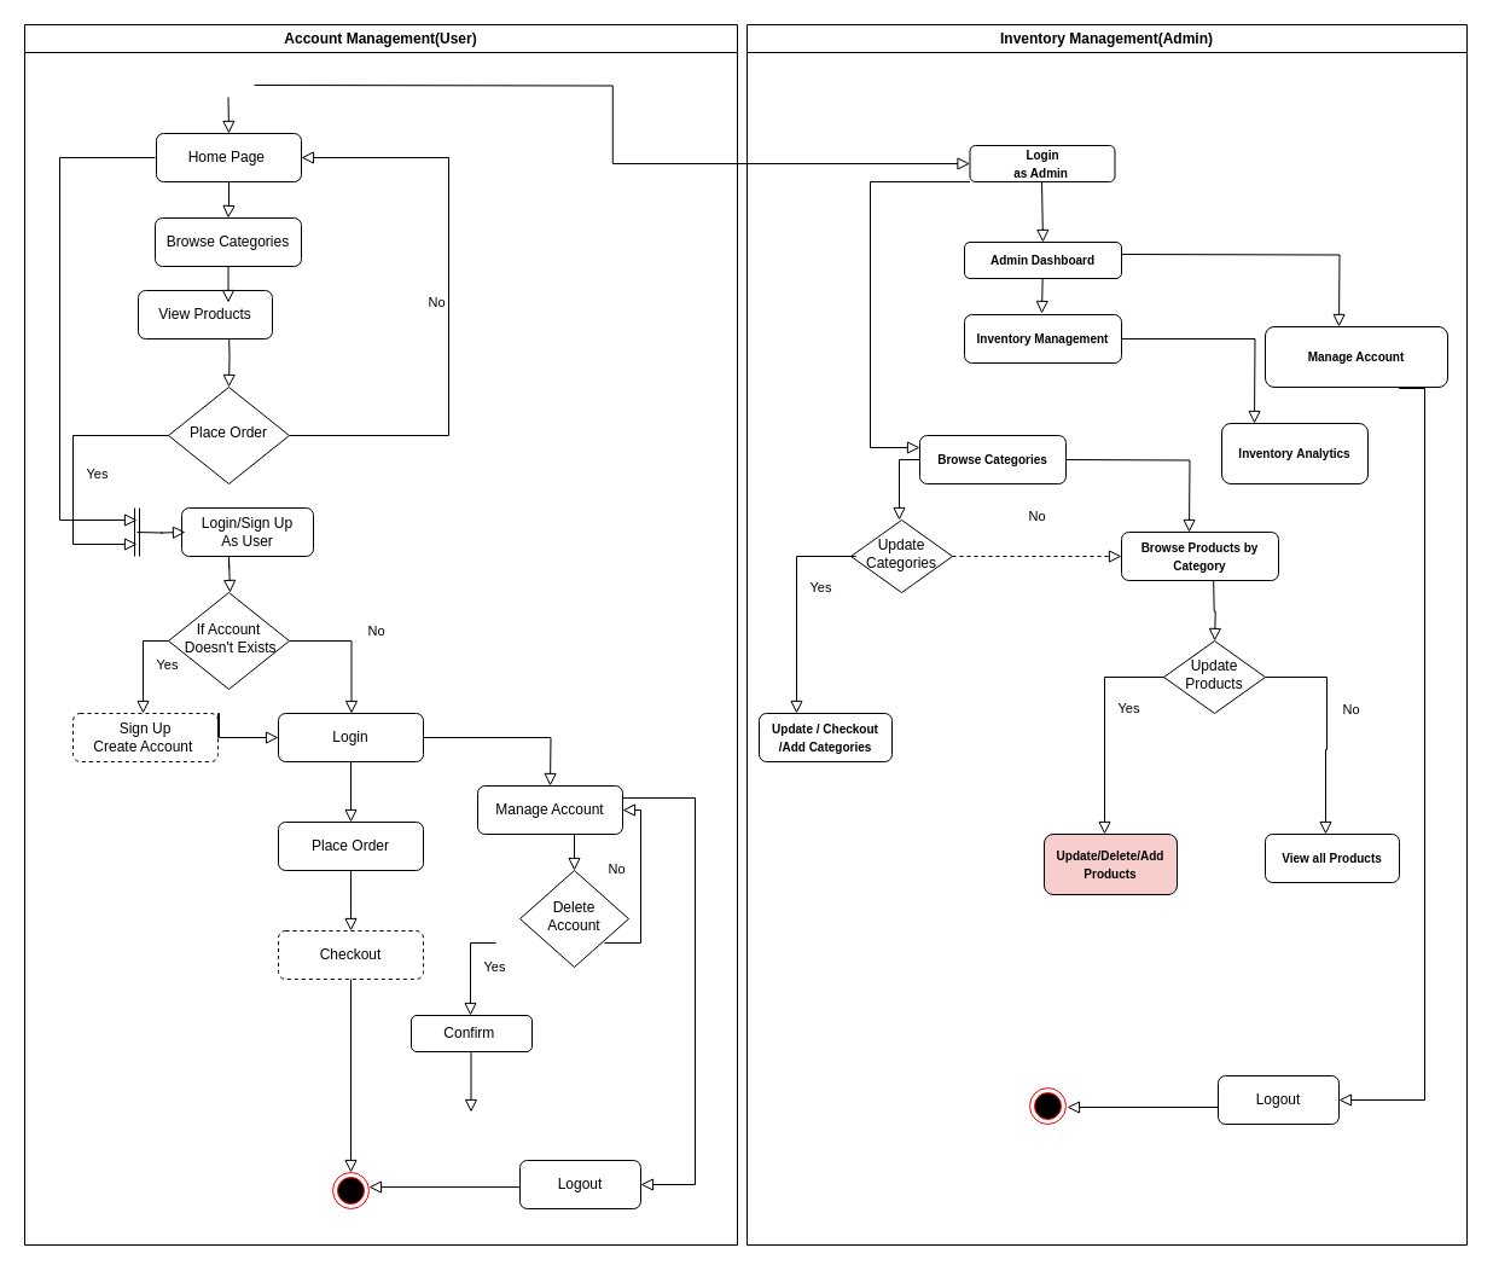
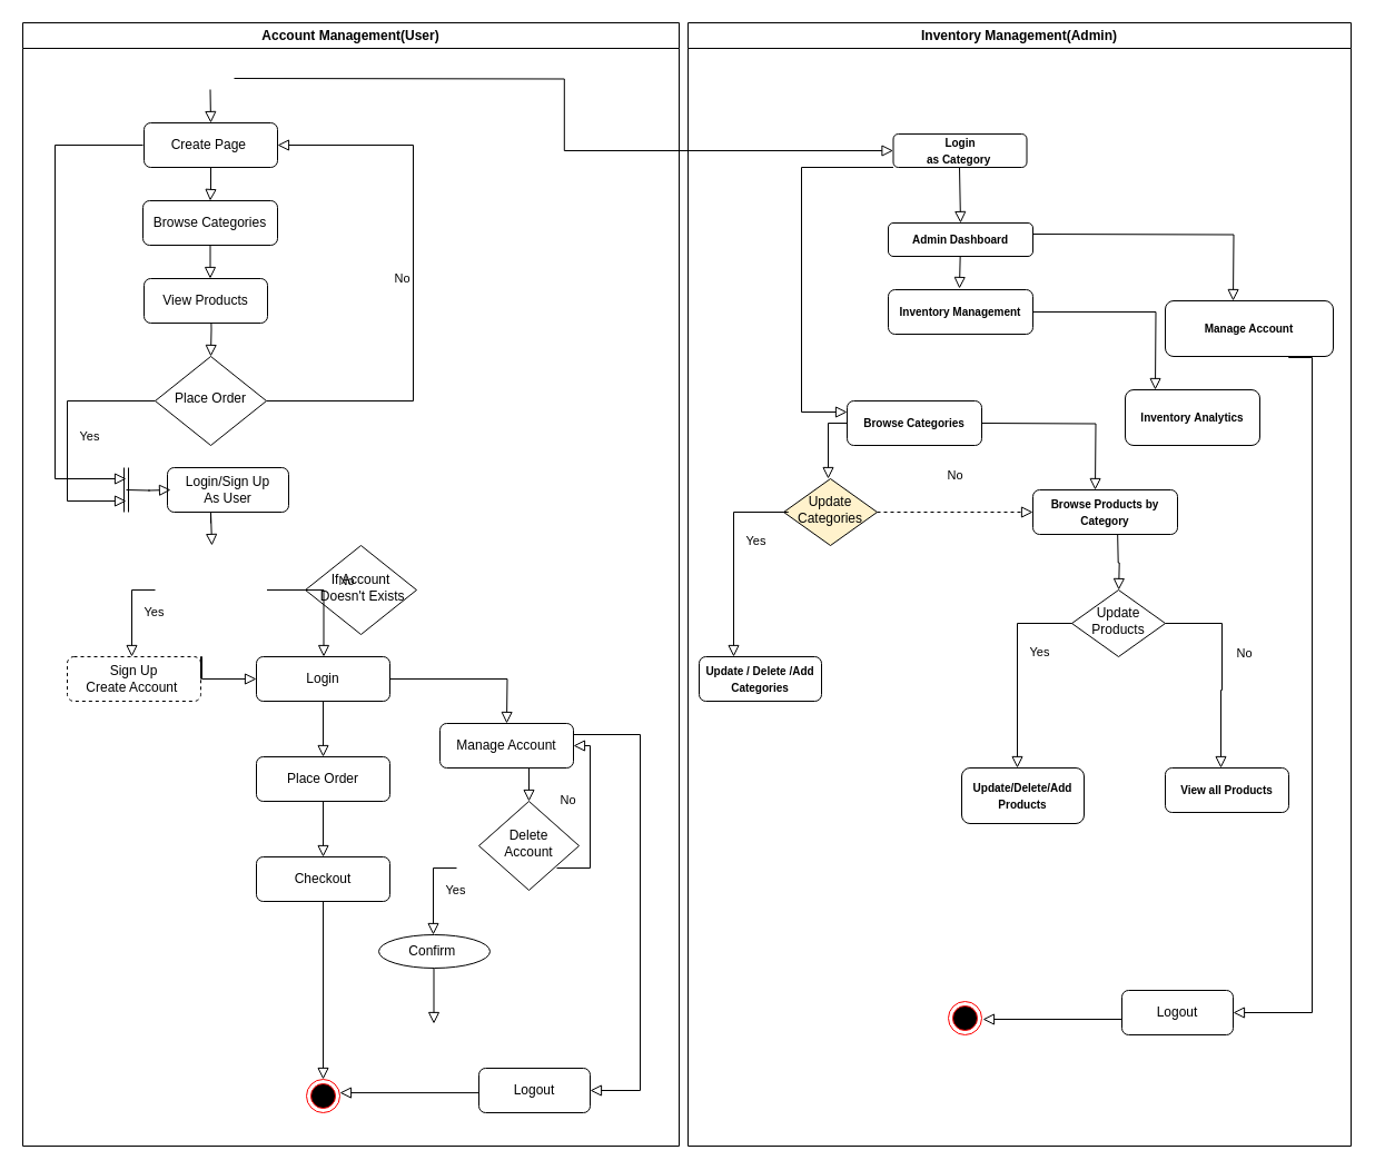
- <mxCell id="5" value="Home Page&amp;nbsp;" style="rounded=1;whiteSpace=wrap;html=1;fontSize=12;glass=0;strokeWidth=1;shadow=0;" parent="2" vertex="1"><mxGeometry x="109" y="90" width="120" height="40" as="geometry" /></mxCell>
+ <mxCell id="5" value="Create Page&amp;nbsp;" style="rounded=1;whiteSpace=wrap;html=1;fontSize=12;glass=0;strokeWidth=1;shadow=0;" parent="2" vertex="1"><mxGeometry x="109" y="90" width="120" height="40" as="geometry" /></mxCell>
- <mxCell id="44" value="&lt;font style=&quot;font-size: 10px;&quot;&gt;&lt;b&gt;Login&lt;/b&gt;&lt;/font&gt;&lt;div&gt;&lt;font style=&quot;font-size: 10px;&quot;&gt;&lt;b&gt;as Admin&amp;nbsp;&lt;/b&gt;&lt;/font&gt;&lt;/div&gt;" style="rounded=1;whiteSpace=wrap;html=1;fontSize=12;glass=0;strokeWidth=1;shadow=0;" parent="43" vertex="1"><mxGeometry x="184.5" y="100" width="120" height="30" as="geometry" /></mxCell>
+ <mxCell id="44" value="&lt;font style=&quot;font-size: 10px;&quot;&gt;&lt;b&gt;Login&lt;/b&gt;&lt;/font&gt;&lt;div&gt;&lt;font style=&quot;font-size: 10px;&quot;&gt;&lt;b&gt;as Category&amp;nbsp;&lt;/b&gt;&lt;/font&gt;&lt;/div&gt;" style="rounded=1;whiteSpace=wrap;html=1;fontSize=12;glass=0;strokeWidth=1;shadow=0;" parent="43" vertex="1"><mxGeometry x="184.5" y="100" width="120" height="30" as="geometry" /></mxCell>
- <mxCell id="22" value="View Products" style="rounded=1;whiteSpace=wrap;html=1;fontSize=12;glass=0;strokeWidth=1;shadow=0;" parent="2" vertex="1"><mxGeometry x="94" y="220" width="111" height="40" as="geometry" /></mxCell>
+ <mxCell id="22" value="View Products" style="rounded=1;whiteSpace=wrap;html=1;fontSize=12;glass=0;strokeWidth=1;shadow=0;" parent="2" vertex="1"><mxGeometry x="109" y="230" width="111" height="40" as="geometry" /></mxCell>
- <mxCell id="51" value="Update Categories" style="rhombus;whiteSpace=wrap;html=1;shadow=0;fontFamily=Helvetica;fontSize=12;align=center;strokeWidth=1;spacing=6;spacingTop=-4;" parent="43" vertex="1"><mxGeometry x="86" y="410" width="84" height="60" as="geometry" /></mxCell>
+ <mxCell id="51" value="Update Categories" style="rhombus;whiteSpace=wrap;html=1;shadow=0;fontFamily=Helvetica;fontSize=12;align=center;strokeWidth=1;spacing=6;spacingTop=-4;fillColor=#fff2cc;" parent="43" vertex="1"><mxGeometry x="86" y="410" width="84" height="60" as="geometry" /></mxCell>
- <mxCell id="13" value="If Account&lt;div&gt;&amp;nbsp;Doesn't Exists&lt;/div&gt;" style="rhombus;whiteSpace=wrap;html=1;shadow=0;fontFamily=Helvetica;fontSize=12;align=center;strokeWidth=1;spacing=6;spacingTop=-4;" parent="2" vertex="1"><mxGeometry x="119" y="470" width="100" height="80" as="geometry" /></mxCell>
+ <mxCell id="13" value="If Account&lt;div&gt;&amp;nbsp;Doesn't Exists&lt;/div&gt;" style="rhombus;whiteSpace=wrap;html=1;shadow=0;fontFamily=Helvetica;fontSize=12;align=center;strokeWidth=1;spacing=6;spacingTop=-4;" parent="2" vertex="1"><mxGeometry x="254" y="470" width="100" height="80" as="geometry" /></mxCell>
- <mxCell id="46" value="&lt;font style=&quot;font-size: 10px;&quot;&gt;&lt;b&gt;Update / Checkout /Add Categories&lt;/b&gt;&lt;/font&gt;" style="rounded=1;whiteSpace=wrap;html=1;fontSize=12;glass=0;strokeWidth=1;shadow=0;" parent="43" vertex="1"><mxGeometry x="10" y="570" width="110" height="40" as="geometry" /></mxCell>
+ <mxCell id="46" value="&lt;font style=&quot;font-size: 10px;&quot;&gt;&lt;b&gt;Update / Delete /Add Categories&lt;/b&gt;&lt;/font&gt;" style="rounded=1;whiteSpace=wrap;html=1;fontSize=12;glass=0;strokeWidth=1;shadow=0;" parent="43" vertex="1"><mxGeometry x="10" y="570" width="110" height="40" as="geometry" /></mxCell>
- <mxCell id="59" value="&lt;b&gt;&lt;font style=&quot;font-size: 10px;&quot;&gt;Update/Delete/Add Products&lt;/font&gt;&lt;/b&gt;" style="rounded=1;whiteSpace=wrap;html=1;fontSize=12;glass=0;strokeWidth=1;shadow=0;fillColor=#f8cecc;" parent="43" vertex="1"><mxGeometry x="246" y="670" width="110" height="50" as="geometry" /></mxCell>
+ <mxCell id="59" value="&lt;b&gt;&lt;font style=&quot;font-size: 10px;&quot;&gt;Update/Delete/Add Products&lt;/font&gt;&lt;/b&gt;" style="rounded=1;whiteSpace=wrap;html=1;fontSize=12;glass=0;strokeWidth=1;shadow=0;" parent="43" vertex="1"><mxGeometry x="246" y="670" width="110" height="50" as="geometry" /></mxCell>
- <mxCell id="35" value="Checkout" style="rounded=1;whiteSpace=wrap;html=1;fontSize=12;glass=0;strokeWidth=1;shadow=0;dashed=1;" parent="2" vertex="1"><mxGeometry x="210" y="750" width="120" height="40" as="geometry" /></mxCell>
+ <mxCell id="35" value="Checkout" style="rounded=1;whiteSpace=wrap;html=1;fontSize=12;glass=0;strokeWidth=1;shadow=0;" parent="2" vertex="1"><mxGeometry x="210" y="750" width="120" height="40" as="geometry" /></mxCell>
- <mxCell id="33" value="Confirm&amp;nbsp;" style="rounded=1;whiteSpace=wrap;html=1;fontSize=12;glass=0;strokeWidth=1;shadow=0;" parent="2" vertex="1"><mxGeometry x="320" y="820" width="100" height="30" as="geometry" /></mxCell>
+ <mxCell id="33" value="Confirm&amp;nbsp;" style="ellipse;whiteSpace=wrap;html=1;fontSize=12;glass=0;strokeWidth=1;shadow=0;" parent="2" vertex="1"><mxGeometry x="320" y="820" width="100" height="30" as="geometry" /></mxCell>
